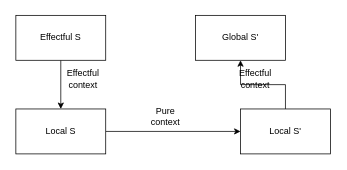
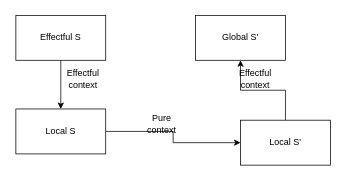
- <mxCell id="11" value="Pure context" style="text;html=1;strokeColor=none;fillColor=none;align=center;verticalAlign=middle;whiteSpace=wrap;rounded=0;" vertex="1" parent="1"><mxGeometry x="190" y="140" width="60" height="30" as="geometry" /></mxCell>
+ <mxCell id="11" value="Pure context" style="text;html=1;strokeColor=none;fillColor=none;align=center;verticalAlign=middle;whiteSpace=wrap;rounded=0;" vertex="1" parent="1"><mxGeometry x="185" y="150" width="60" height="30" as="geometry" /></mxCell>
- <mxCell id="7" value="Local S'" style="rounded=0;whiteSpace=wrap;html=1;" vertex="1" parent="1"><mxGeometry x="320" y="145" width="120" height="60" as="geometry" /></mxCell>
+ <mxCell id="7" value="Local S'" style="rounded=0;whiteSpace=wrap;html=1;" vertex="1" parent="1"><mxGeometry x="320" y="160" width="120" height="60" as="geometry" /></mxCell>
